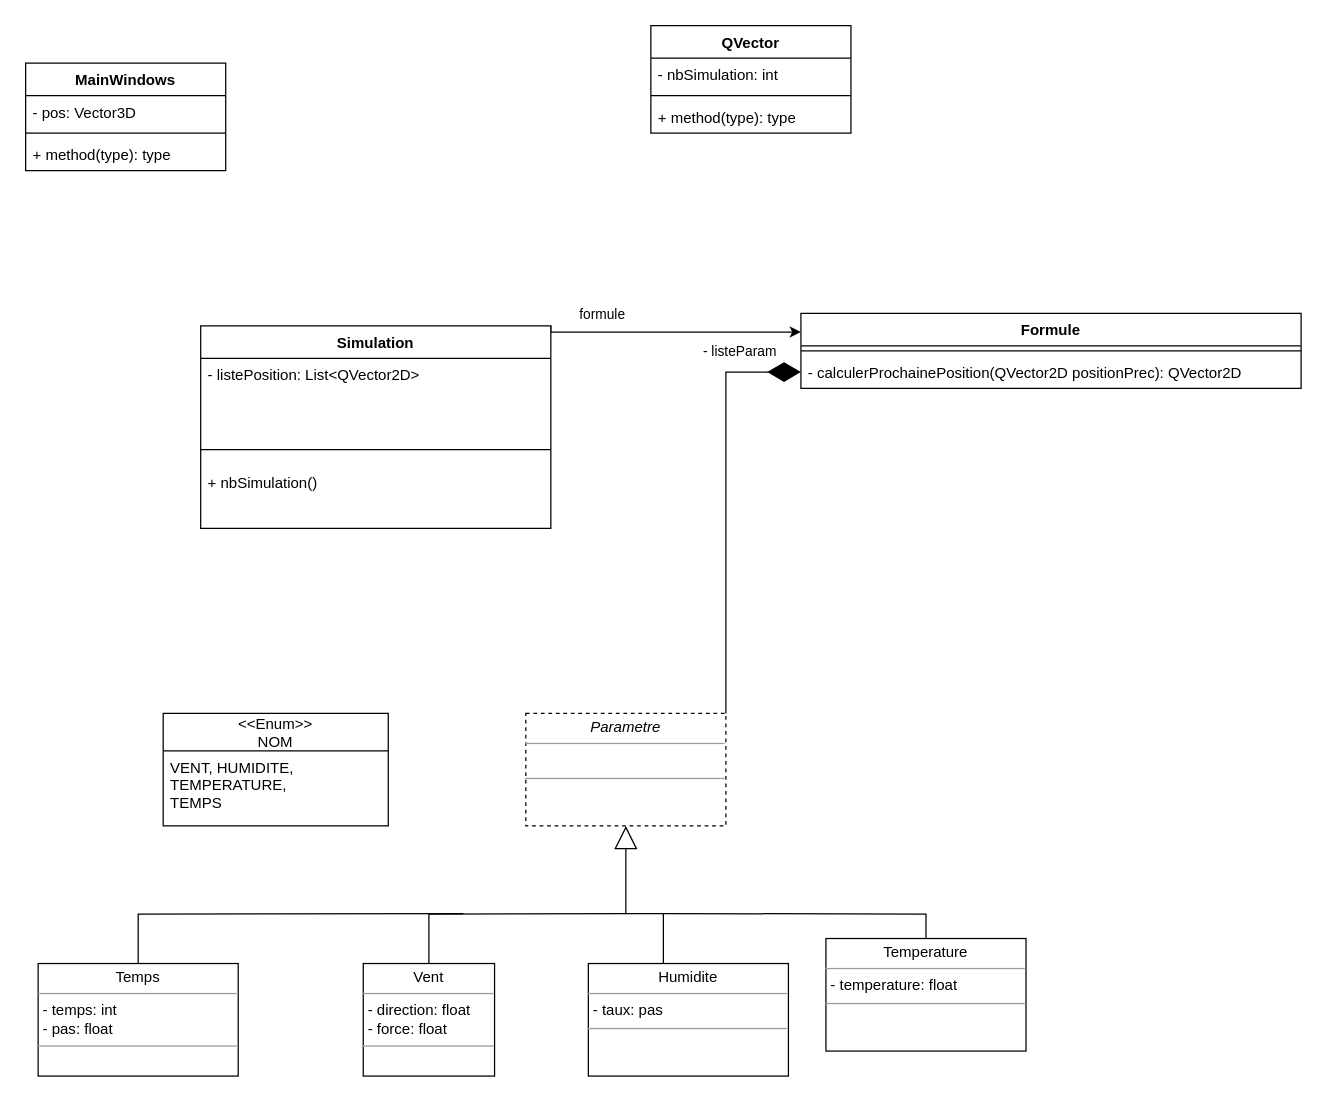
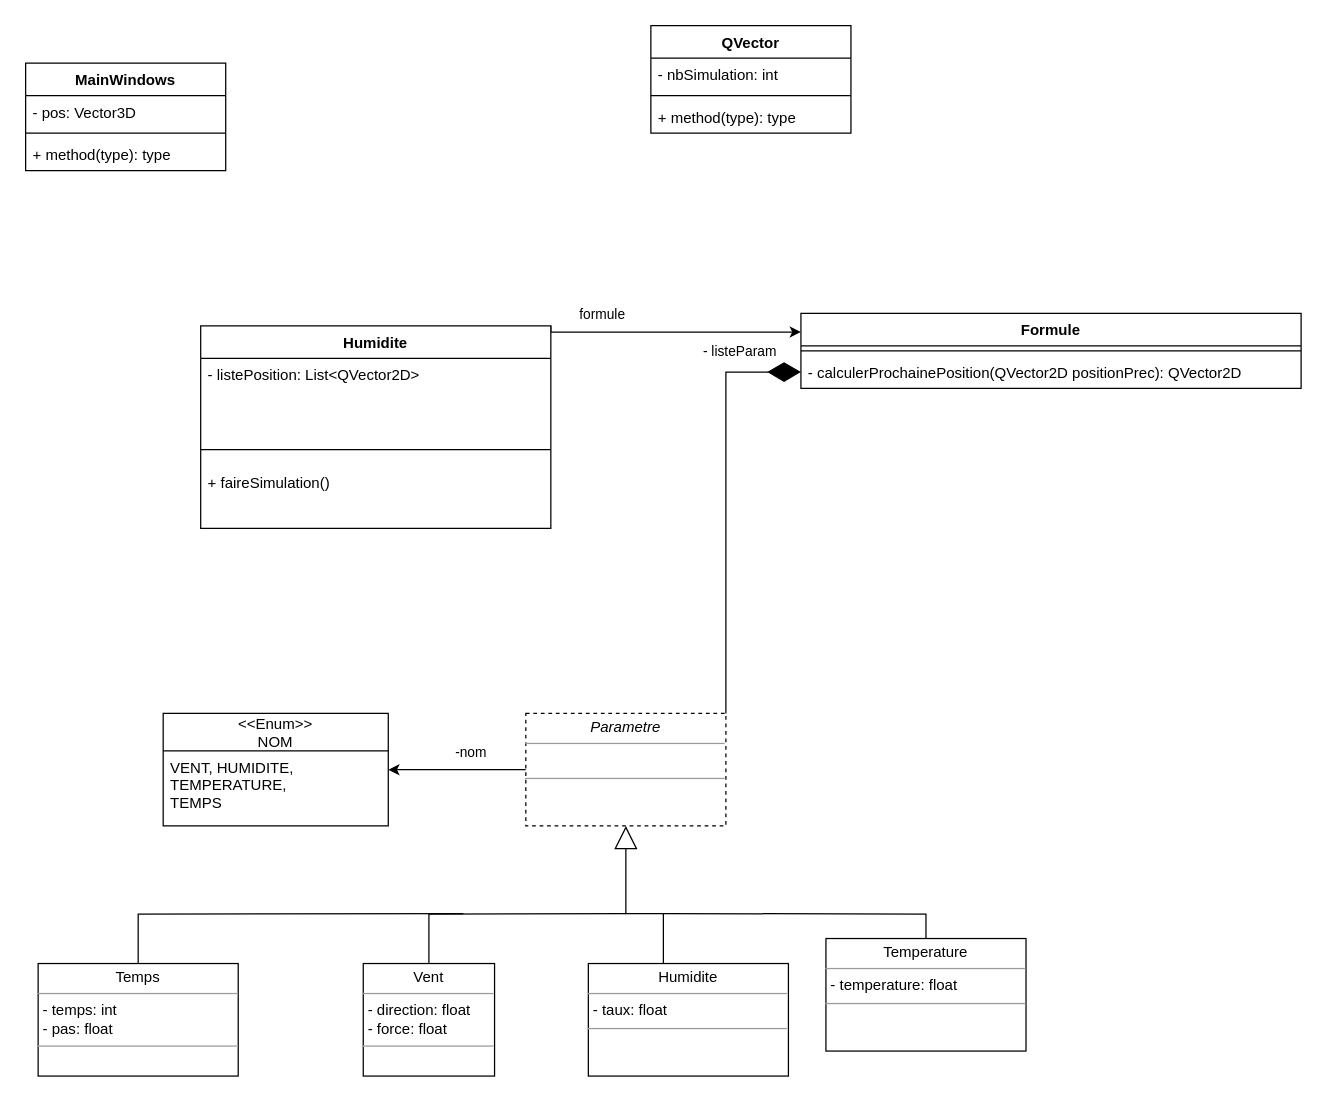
- <mxCell id="4" value="Simulation" style="swimlane;fontStyle=1;align=center;verticalAlign=top;childLayout=stackLayout;horizontal=1;startSize=26;horizontalStack=0;resizeParent=1;resizeParentMax=0;resizeLast=0;collapsible=1;marginBottom=0;" parent="1" vertex="1"><mxGeometry x="160" y="260" width="280" height="162" as="geometry" /></mxCell>
+ <mxCell id="4" value="Humidite" style="swimlane;fontStyle=1;align=center;verticalAlign=top;childLayout=stackLayout;horizontal=1;startSize=26;horizontalStack=0;resizeParent=1;resizeParentMax=0;resizeLast=0;collapsible=1;marginBottom=0;" parent="1" vertex="1"><mxGeometry x="160" y="260" width="280" height="162" as="geometry" /></mxCell>
- <mxCell id="7" value="+ nbSimulation()" style="text;strokeColor=none;fillColor=none;align=left;verticalAlign=top;spacingLeft=4;spacingRight=4;overflow=hidden;rotatable=0;points=[[0,0.5],[1,0.5]];portConstraint=eastwest;" parent="4" vertex="1"><mxGeometry y="112" width="280" height="50" as="geometry" /></mxCell>
+ <mxCell id="7" value="+ faireSimulation()" style="text;strokeColor=none;fillColor=none;align=left;verticalAlign=top;spacingLeft=4;spacingRight=4;overflow=hidden;rotatable=0;points=[[0,0.5],[1,0.5]];portConstraint=eastwest;" parent="4" vertex="1"><mxGeometry y="112" width="280" height="50" as="geometry" /></mxCell>
+ <mxCell id="17" style="edgeStyle=orthogonalEdgeStyle;rounded=0;orthogonalLoop=1;jettySize=auto;html=1;entryX=1;entryY=0.25;entryDx=0;entryDy=0;entryPerimeter=0;" parent="1" source="19" target="16" edge="1"><mxGeometry relative="1" as="geometry" /></mxCell>
+ <mxCell id="18" value="-nom" style="edgeLabel;html=1;align=center;verticalAlign=middle;resizable=0;points=[];" parent="17" vertex="1" connectable="0"><mxGeometry x="-0.227" y="-4" relative="1" as="geometry"><mxPoint x="-2" y="-11" as="offset" /></mxGeometry></mxCell>
- <mxCell id="21" value="&lt;p style=&quot;margin:0px;margin-top:4px;text-align:center;&quot;&gt;Humidite&lt;/p&gt;&lt;hr size=&quot;1&quot;&gt;&lt;p style=&quot;margin:0px;margin-left:4px;&quot;&gt;- taux: pas&lt;/p&gt;&lt;hr size=&quot;1&quot;&gt;&lt;p style=&quot;margin:0px;margin-left:4px;&quot;&gt;&lt;br&gt;&lt;/p&gt;" style="verticalAlign=top;align=left;overflow=fill;fontSize=12;fontFamily=Helvetica;html=1;" parent="1" vertex="1"><mxGeometry x="470" y="770" width="160" height="90" as="geometry" /></mxCell>
+ <mxCell id="21" value="&lt;p style=&quot;margin:0px;margin-top:4px;text-align:center;&quot;&gt;Humidite&lt;/p&gt;&lt;hr size=&quot;1&quot;&gt;&lt;p style=&quot;margin:0px;margin-left:4px;&quot;&gt;- taux: float&lt;/p&gt;&lt;hr size=&quot;1&quot;&gt;&lt;p style=&quot;margin:0px;margin-left:4px;&quot;&gt;&lt;br&gt;&lt;/p&gt;" style="verticalAlign=top;align=left;overflow=fill;fontSize=12;fontFamily=Helvetica;html=1;" parent="1" vertex="1"><mxGeometry x="470" y="770" width="160" height="90" as="geometry" /></mxCell>
